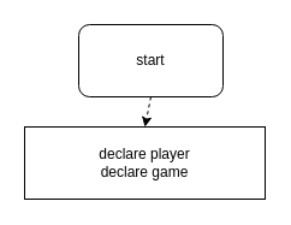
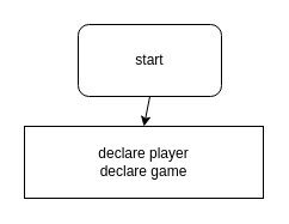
- <mxCell id="3" style="edgeStyle=none;html=1;exitX=0.5;exitY=1;exitDx=0;exitDy=0;entryX=0.5;entryY=0;entryDx=0;entryDy=0;dashed=1;" edge="1" parent="1" source="4" target="2"><mxGeometry relative="1" as="geometry" /></mxCell>
+ <mxCell id="3" style="edgeStyle=none;html=1;exitX=0.5;exitY=1;exitDx=0;exitDy=0;entryX=0.5;entryY=0;entryDx=0;entryDy=0;" edge="1" parent="1" source="4" target="2"><mxGeometry relative="1" as="geometry" /></mxCell>
